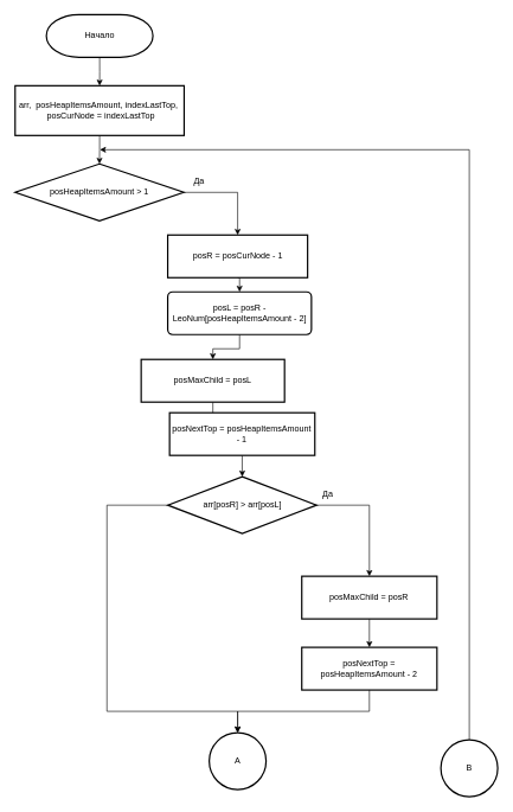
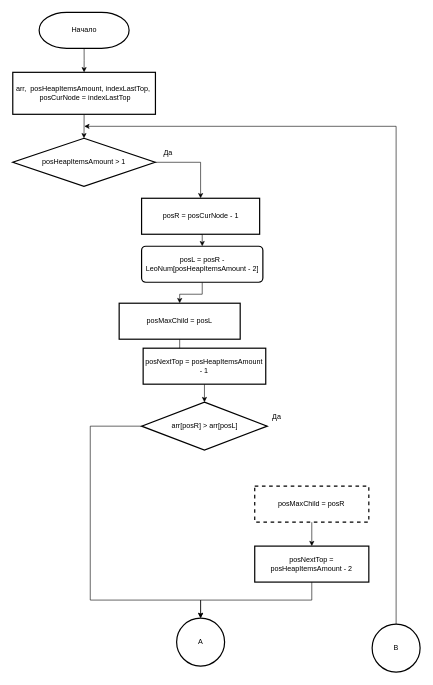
- <mxCell id="14" style="edgeStyle=orthogonalEdgeStyle;rounded=0;orthogonalLoop=1;jettySize=auto;html=1;exitX=1;exitY=0.5;exitDx=0;exitDy=0;entryX=0.5;entryY=0;entryDx=0;entryDy=0;" parent="1" source="16" target="18" edge="1"><mxGeometry relative="1" as="geometry" /></mxCell>
- <mxCell id="18" value="posMaxChild = posR" style="rounded=0;whiteSpace=wrap;html=1;absoluteArcSize=1;arcSize=14;strokeWidth=2;" parent="1" vertex="1"><mxGeometry x="424.25" y="810" width="190.25" height="60" as="geometry" /></mxCell>
+ <mxCell id="18" value="posMaxChild = posR" style="rounded=0;whiteSpace=wrap;html=1;absoluteArcSize=1;arcSize=14;strokeWidth=2;dashed=1;" parent="1" vertex="1"><mxGeometry x="424.25" y="810" width="190.25" height="60" as="geometry" /></mxCell>
